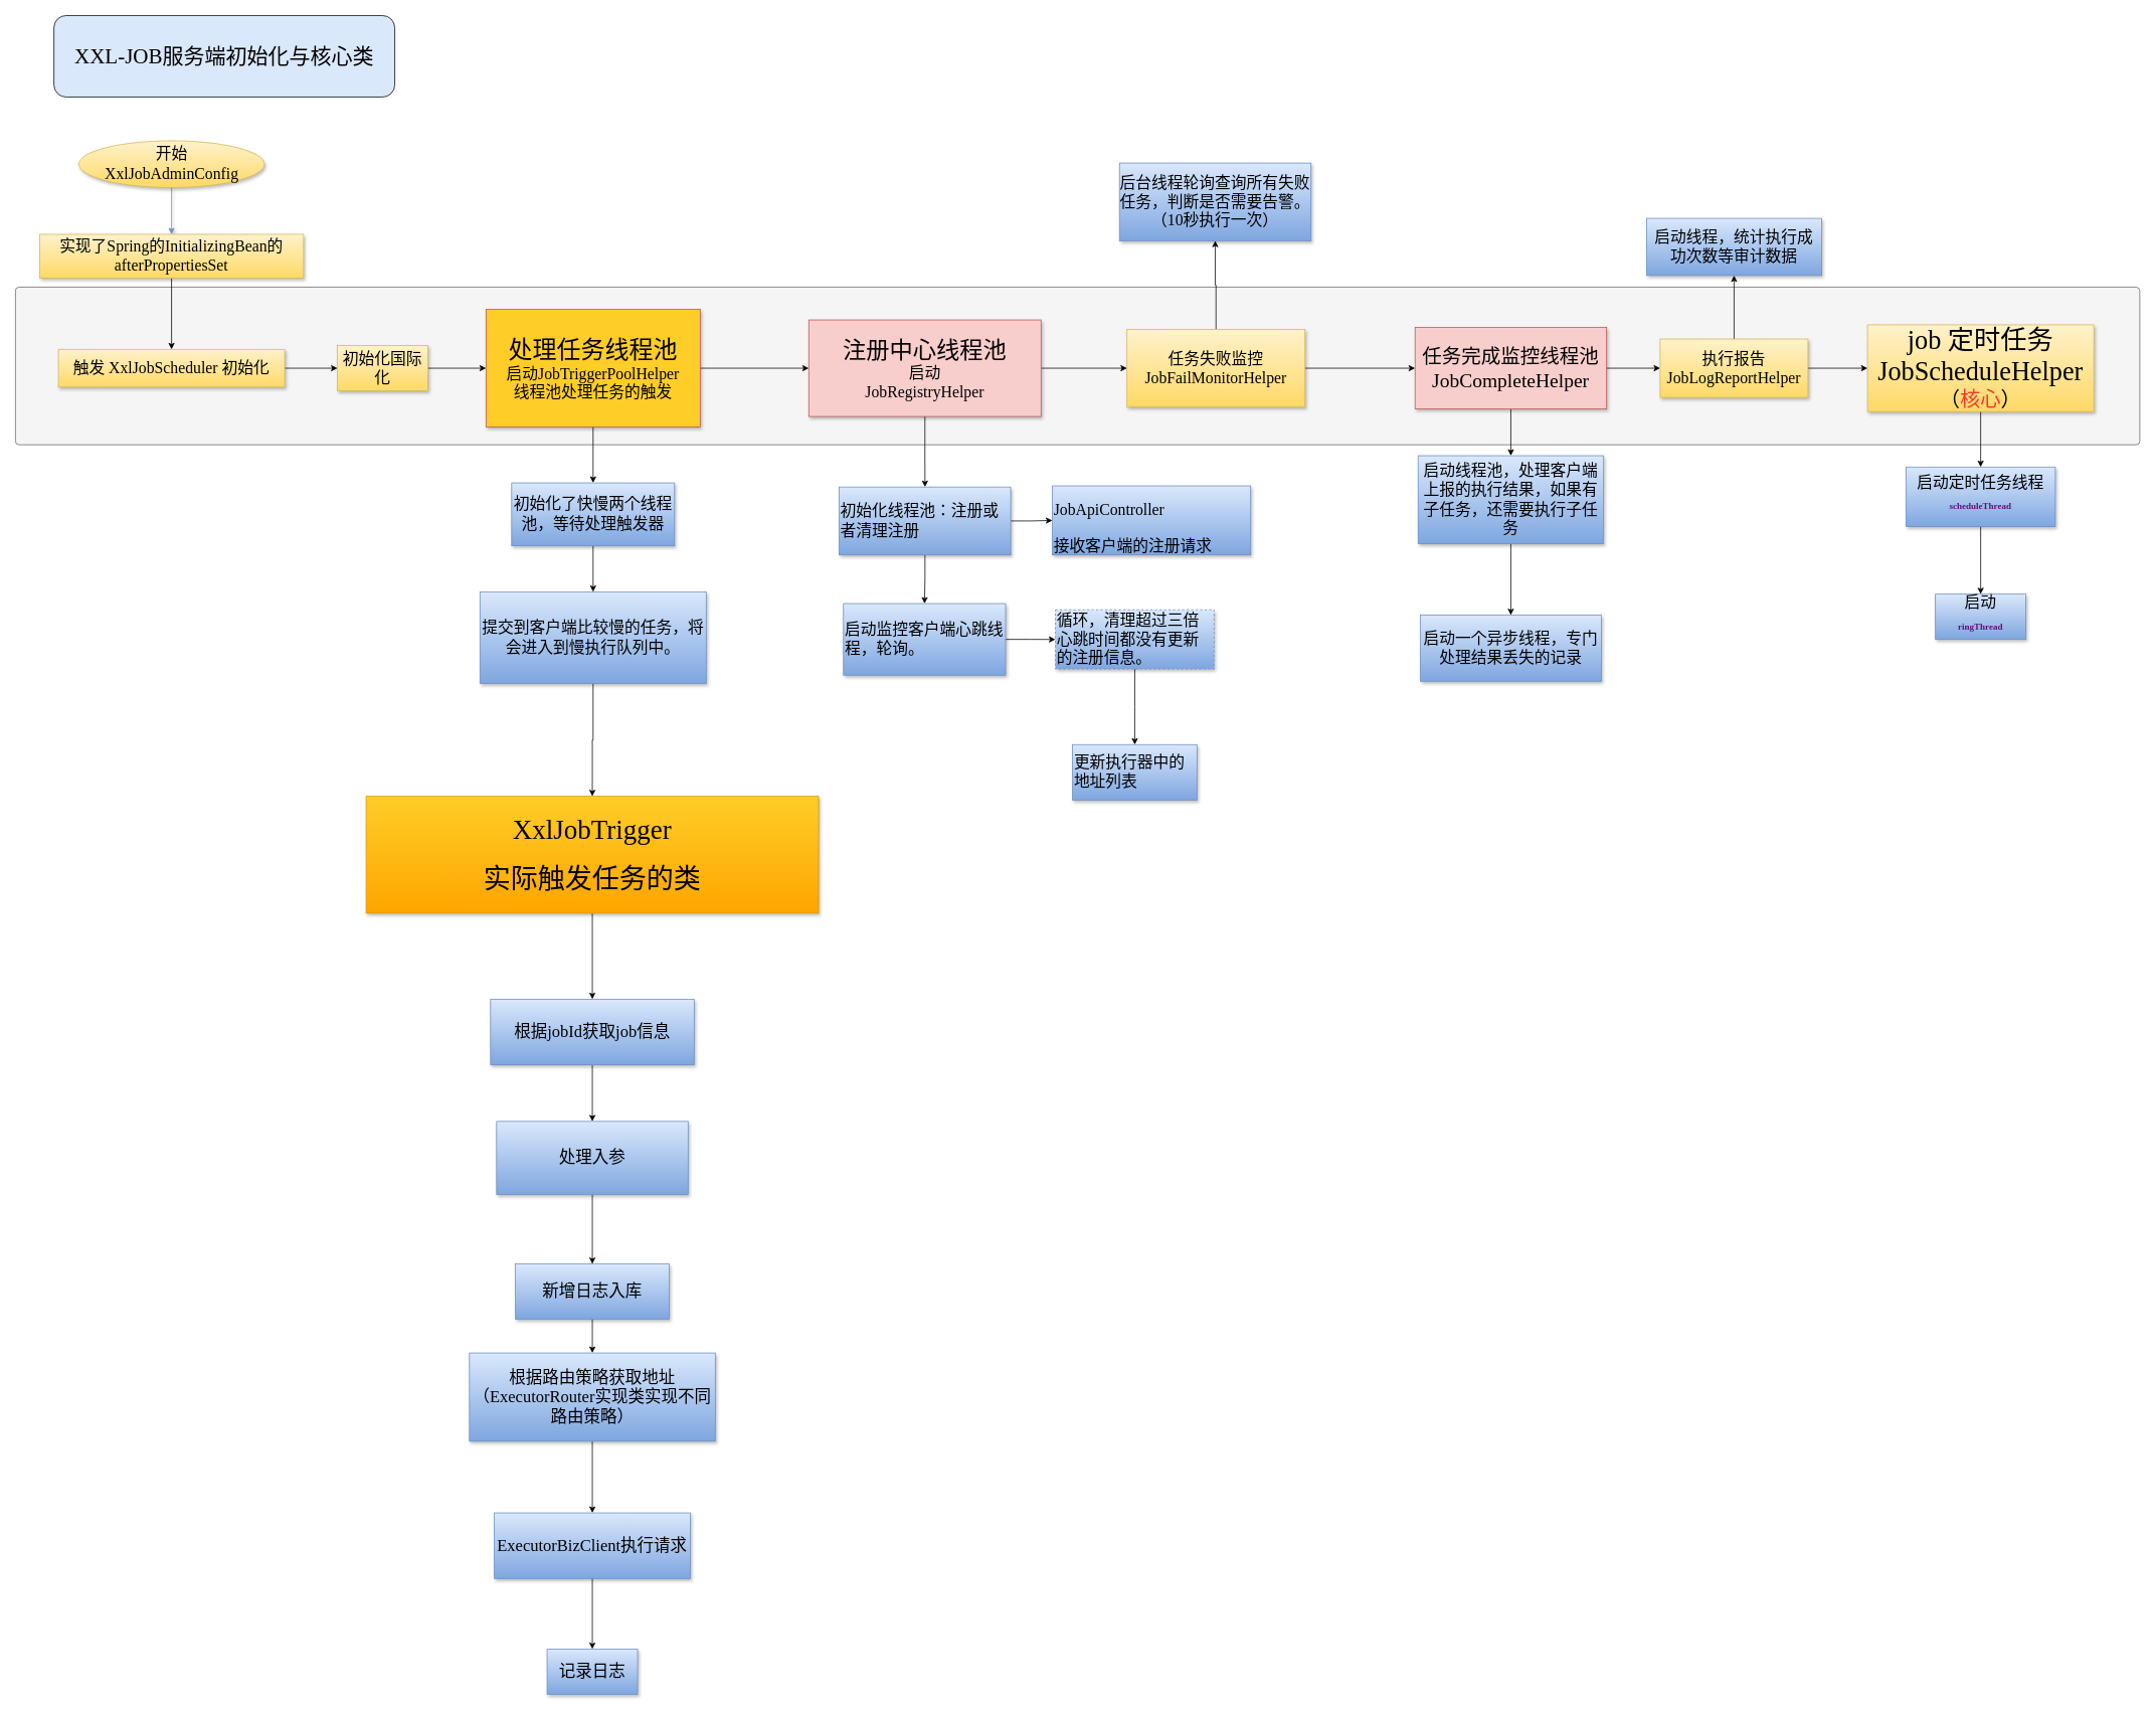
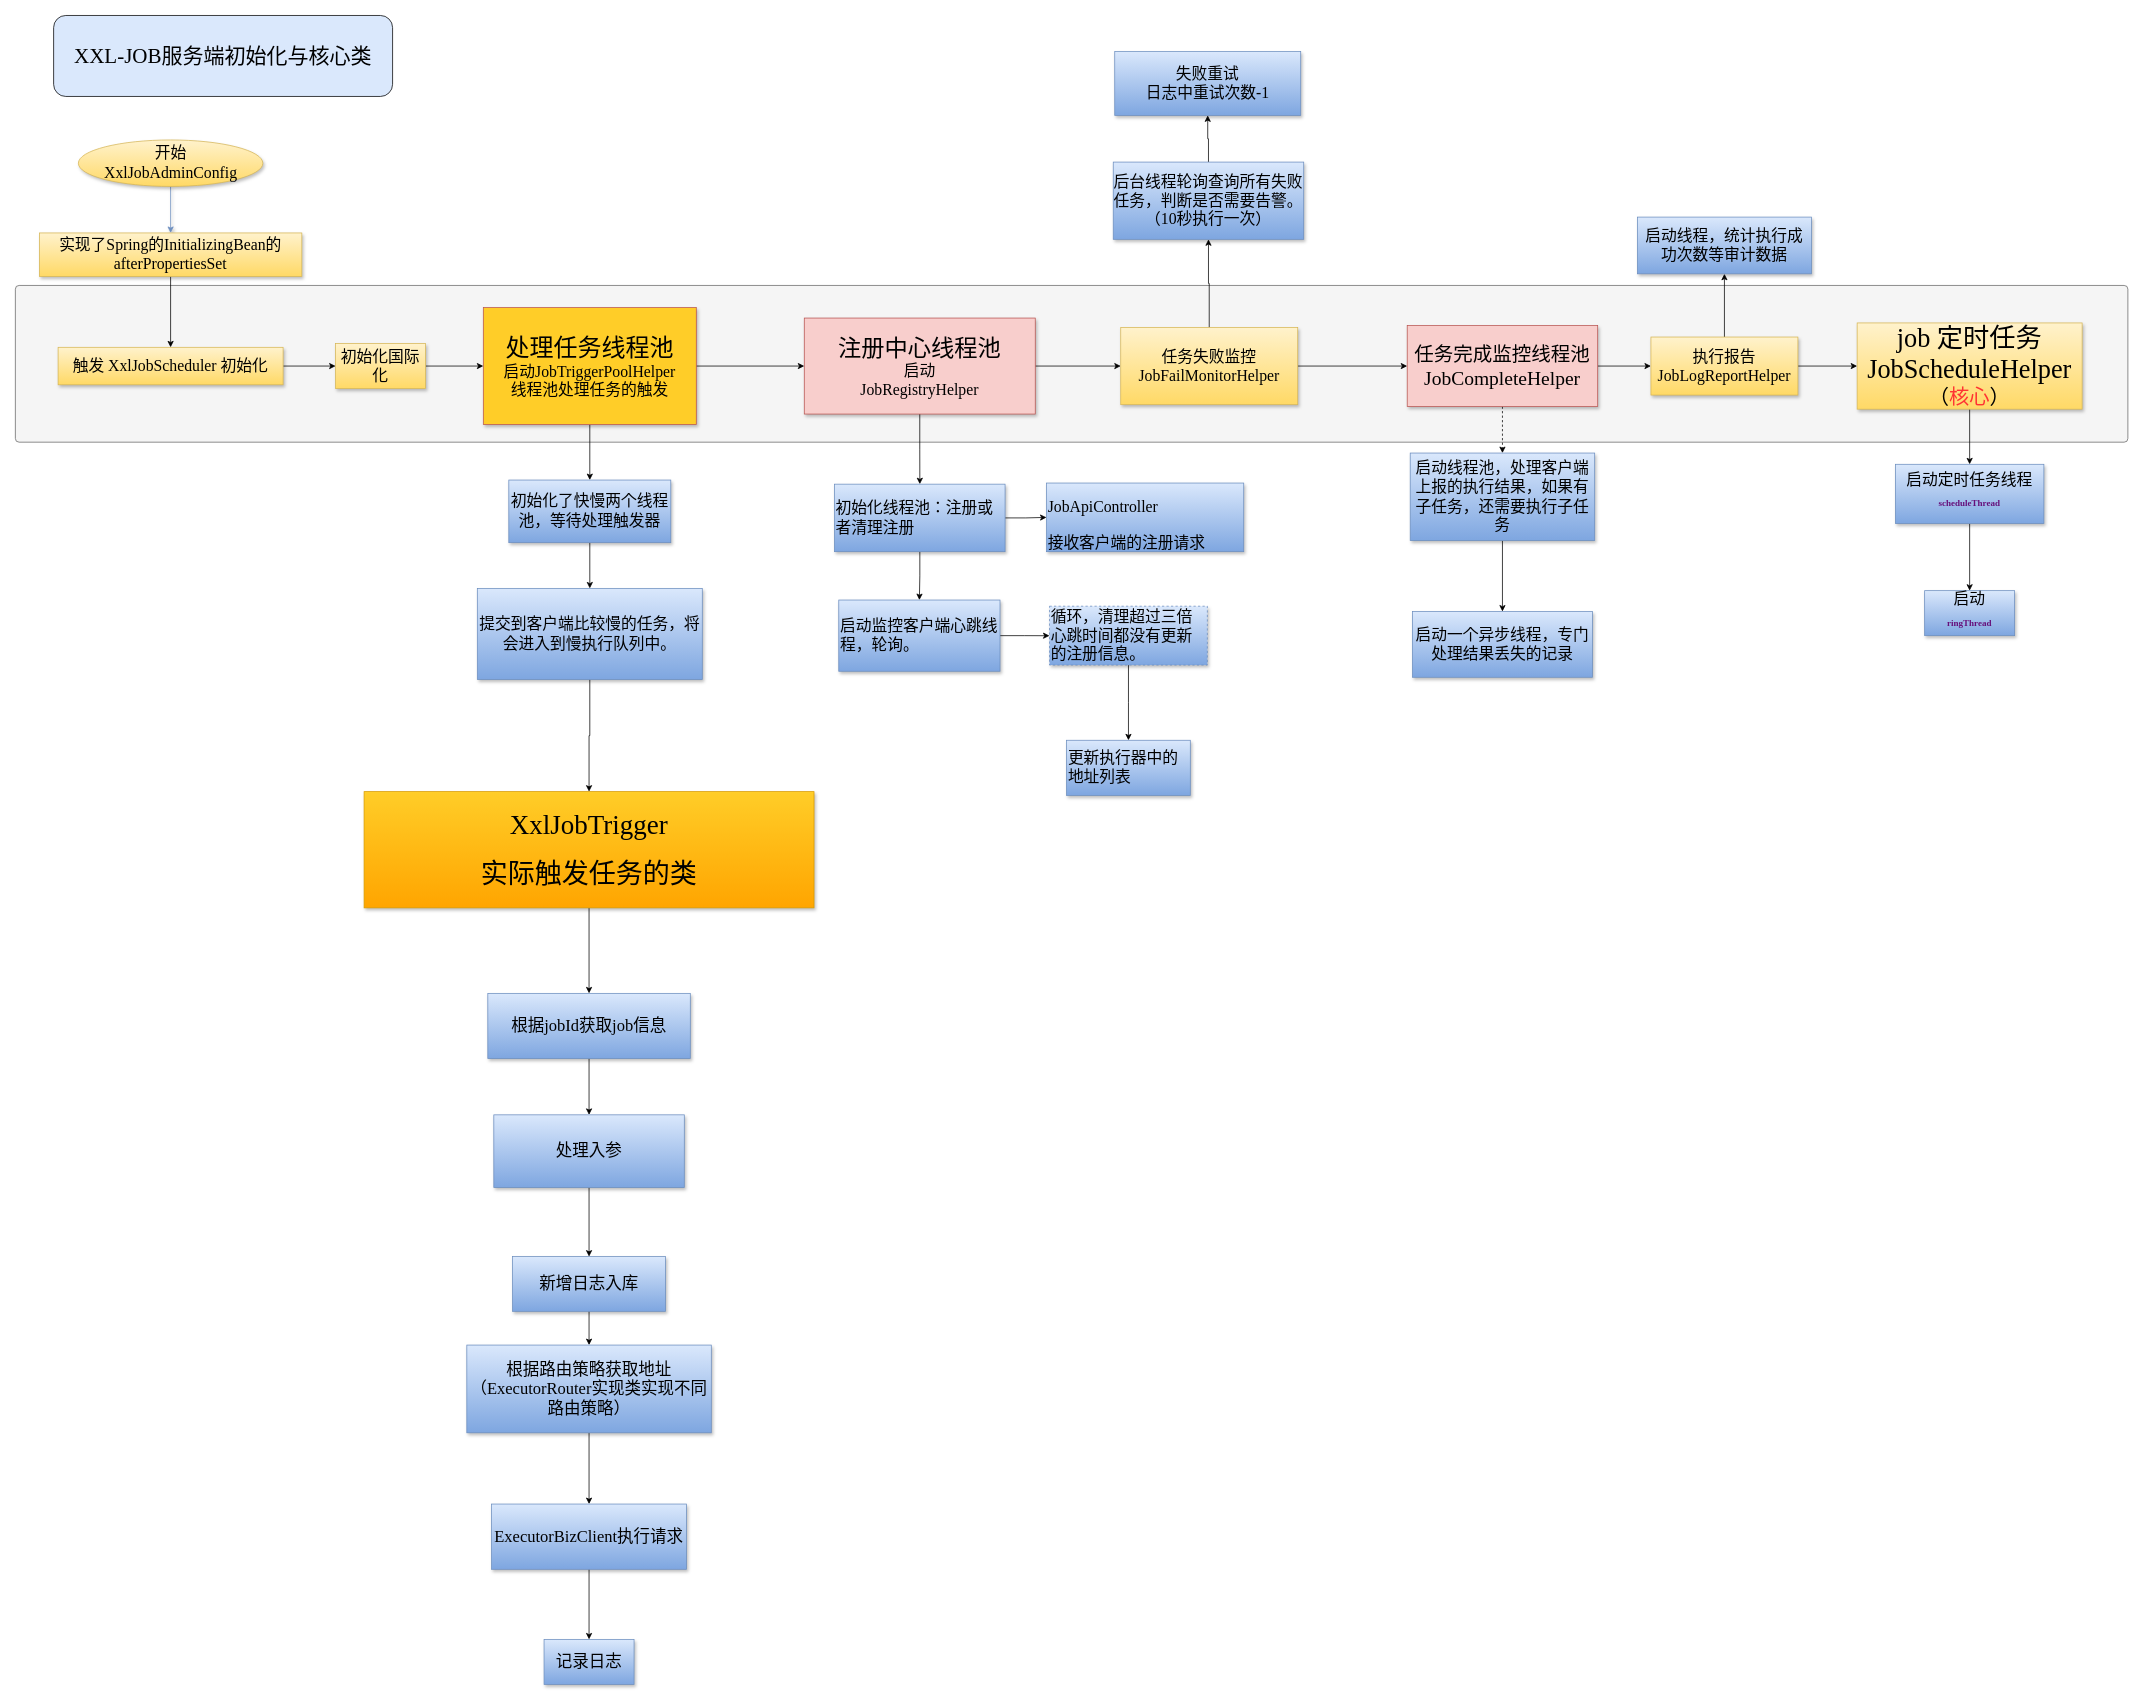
+ <mxCell id="63" value="失败重试&lt;br&gt;日志中重试次数-1" style="whiteSpace=wrap;html=1;shadow=1;fontFamily=Times New Roman;fontSize=21;strokeColor=#6c8ebf;fillColor=#dae8fc;gradientColor=#7ea6e0;sketch=0;" parent="1" vertex="1"><mxGeometry x="1486" y="68" width="248" height="85.25" as="geometry" /></mxCell>
+ <mxCell id="39" value="" style="edgeStyle=orthogonalEdgeStyle;rounded=0;orthogonalLoop=1;jettySize=auto;html=1;" parent="1" source="40" target="63" edge="1"><mxGeometry relative="1" as="geometry" /></mxCell>
- <mxCell id="21" value="" style="edgeStyle=orthogonalEdgeStyle;rounded=0;orthogonalLoop=1;jettySize=auto;html=1;labelBackgroundColor=none;fontFamily=Times New Roman;fontSize=21;fontColor=#000000;" parent="1" source="22" target="42" edge="1"><mxGeometry relative="1" as="geometry" /></mxCell>
+ <mxCell id="21" value="" style="edgeStyle=orthogonalEdgeStyle;rounded=0;orthogonalLoop=1;jettySize=auto;html=1;labelBackgroundColor=none;fontFamily=Times New Roman;fontSize=21;fontColor=#000000;dashed=1;" parent="1" source="22" target="42" edge="1"><mxGeometry relative="1" as="geometry" /></mxCell>
